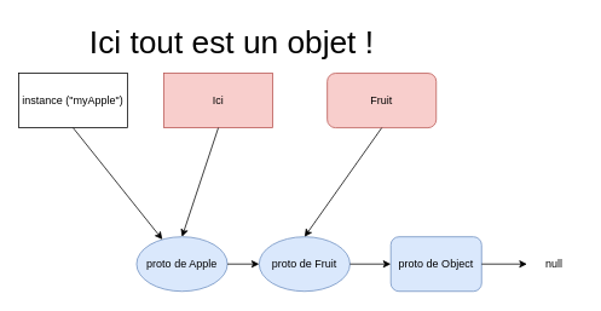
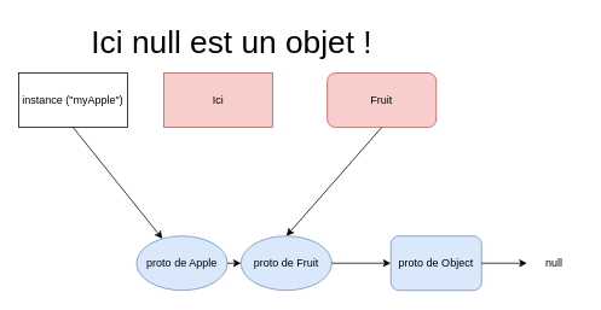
- <mxCell id="15" value="&lt;p style=&quot;line-height: 60%; font-size: 35px;&quot;&gt;Ici tout est un objet !&lt;/p&gt;" style="text;html=1;align=center;verticalAlign=middle;whiteSpace=wrap;rounded=1;glass=0;shadow=0;fontSize=35;" vertex="1" parent="1"><mxGeometry x="90" y="20" width="330" height="30" as="geometry" /></mxCell>
+ <mxCell id="15" value="&lt;p style=&quot;line-height: 60%; font-size: 35px;&quot;&gt;Ici null est un objet !&lt;/p&gt;" style="text;html=1;align=center;verticalAlign=middle;whiteSpace=wrap;rounded=1;glass=0;shadow=0;fontSize=35;" vertex="1" parent="1"><mxGeometry x="90" y="20" width="330" height="30" as="geometry" /></mxCell>
- <mxCell id="10" value="" style="endArrow=classic;html=1;rounded=0;exitX=0.5;exitY=1;exitDx=0;exitDy=0;entryX=0.5;entryY=0;entryDx=0;entryDy=0;" edge="1" parent="1" source="3" target="6"><mxGeometry width="50" height="50" relative="1" as="geometry"><mxPoint x="310" y="320" as="sourcePoint" /><mxPoint x="360" y="270" as="targetPoint" /></mxGeometry></mxCell>
- <mxCell id="5" value="proto de Fruit" style="ellipse;whiteSpace=wrap;html=1;fillColor=#dae8fc;strokeColor=#6c8ebf;" vertex="1" parent="1"><mxGeometry x="285" y="250" width="100" height="60" as="geometry" /></mxCell>
+ <mxCell id="5" value="proto de Fruit" style="ellipse;whiteSpace=wrap;html=1;fillColor=#dae8fc;strokeColor=#6c8ebf;" vertex="1" parent="1"><mxGeometry x="265" y="250" width="100" height="60" as="geometry" /></mxCell>
